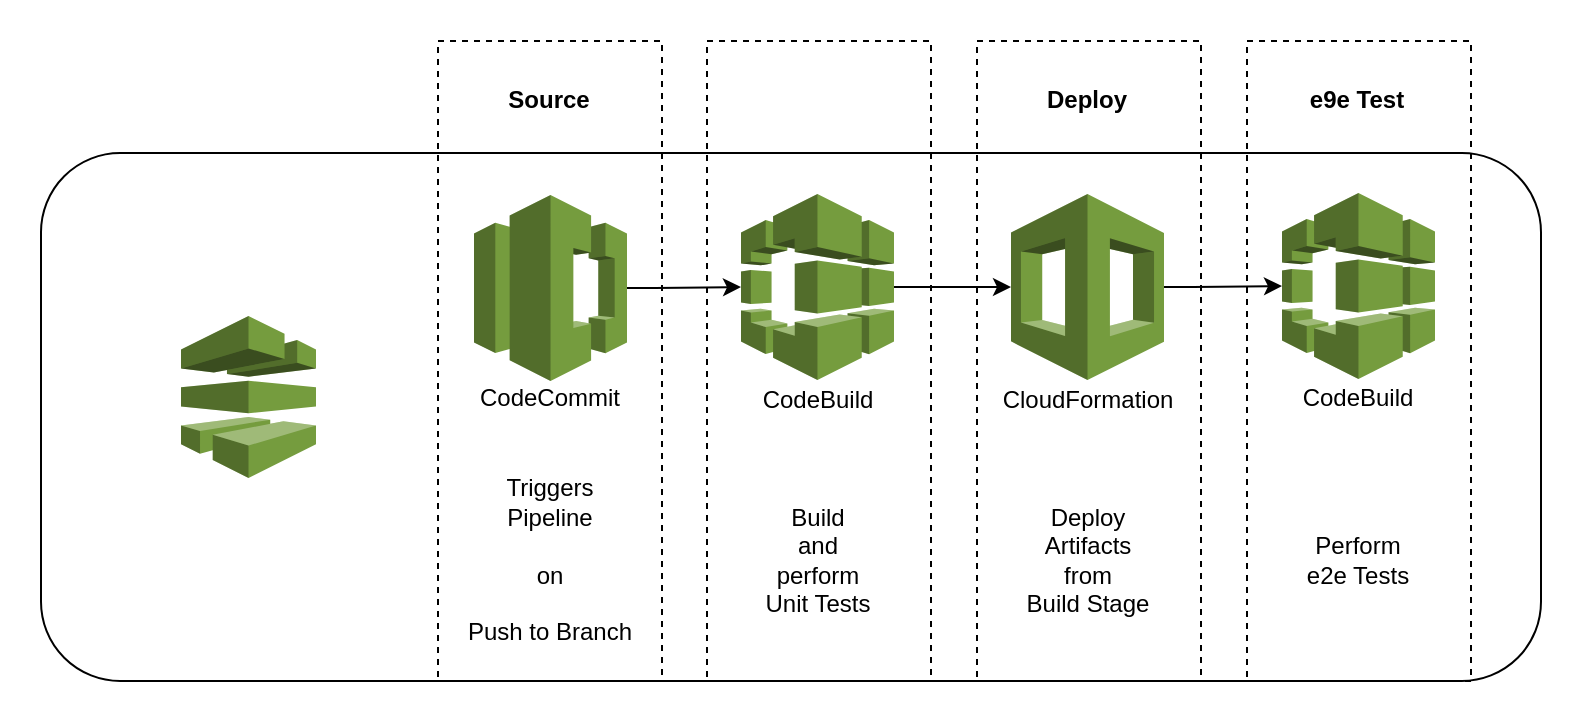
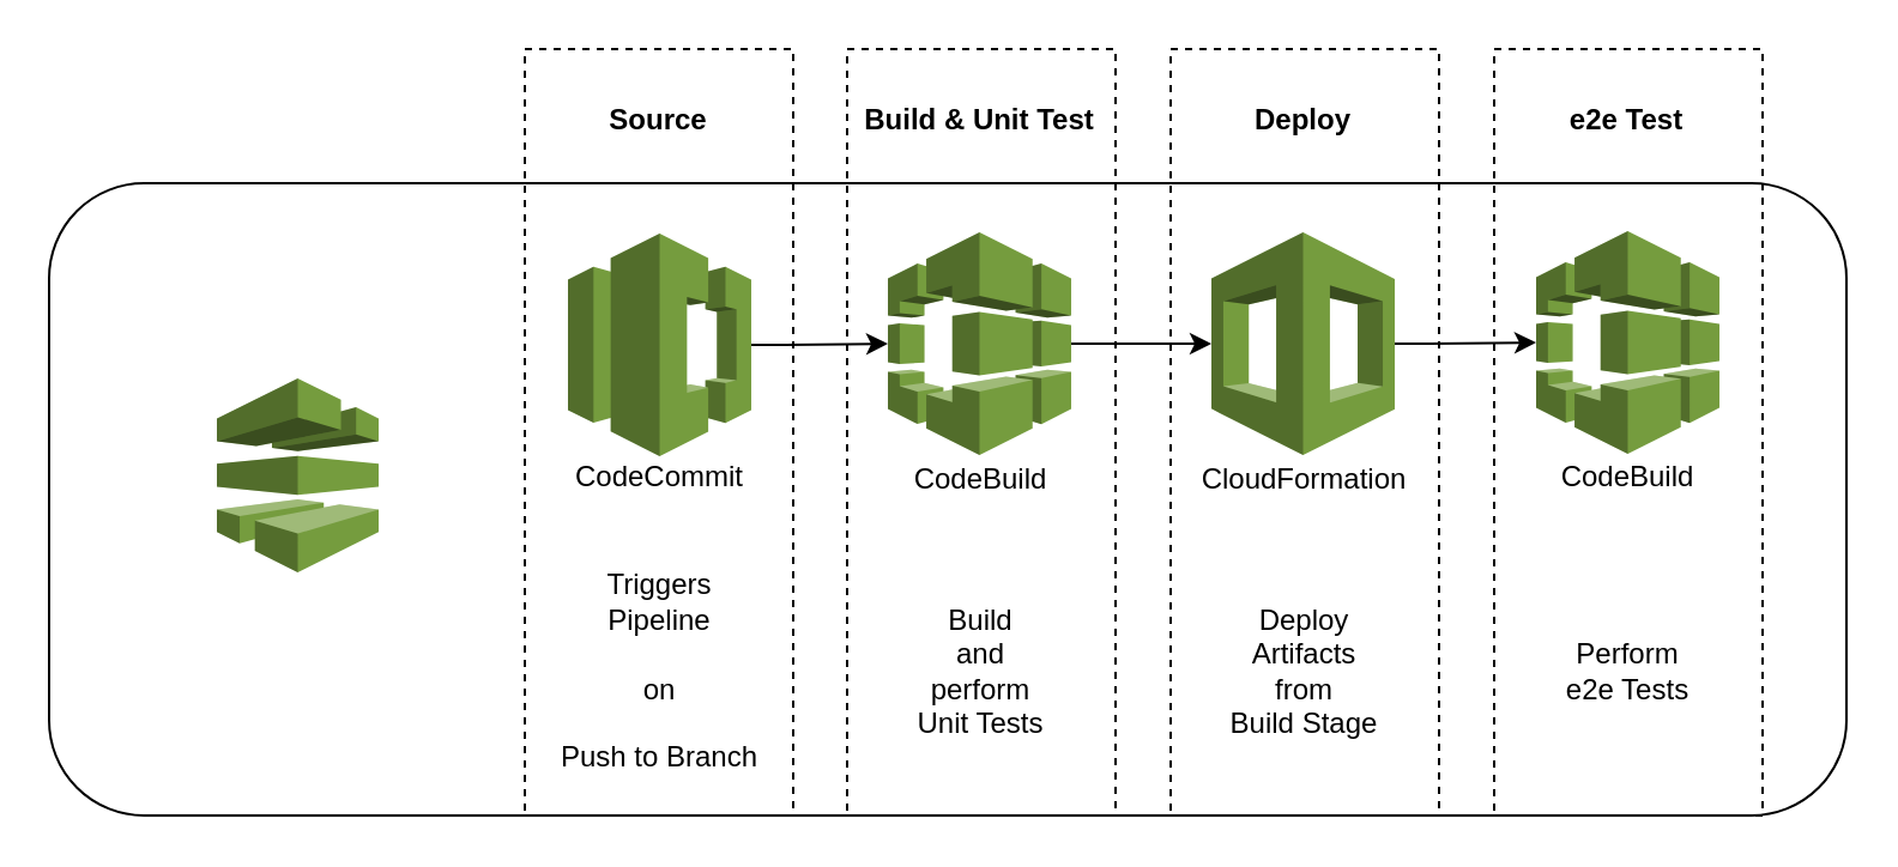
+ <mxCell id="11" value="Build &amp;amp; Unit Test" style="text;html=1;strokeColor=none;fillColor=none;align=center;verticalAlign=middle;whiteSpace=wrap;rounded=0;dashed=1;fontStyle=1" vertex="1" parent="9"><mxGeometry x="1" y="20" width="109" height="20" as="geometry" /></mxCell>
- <mxCell id="26" value="e9e Test" style="text;html=1;strokeColor=none;fillColor=none;align=center;verticalAlign=middle;whiteSpace=wrap;rounded=0;dashed=1;fontStyle=1" vertex="1" parent="24"><mxGeometry x="11" y="20" width="89" height="20" as="geometry" /></mxCell>
+ <mxCell id="26" value="e2e Test" style="text;html=1;strokeColor=none;fillColor=none;align=center;verticalAlign=middle;whiteSpace=wrap;rounded=0;dashed=1;fontStyle=1" vertex="1" parent="24"><mxGeometry x="11" y="20" width="89" height="20" as="geometry" /></mxCell>
